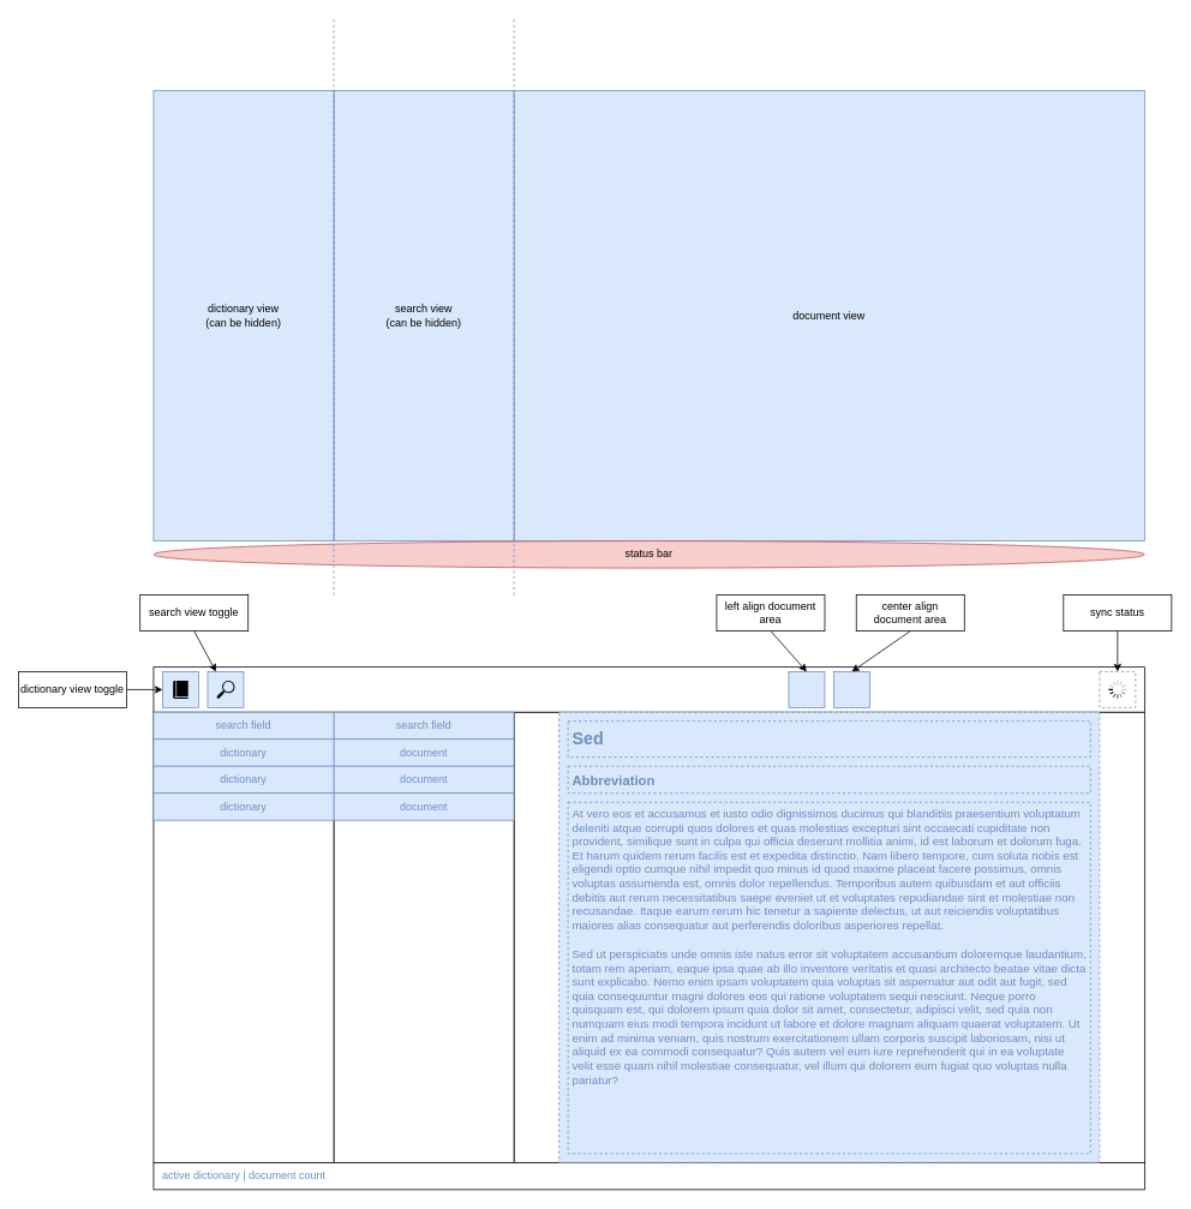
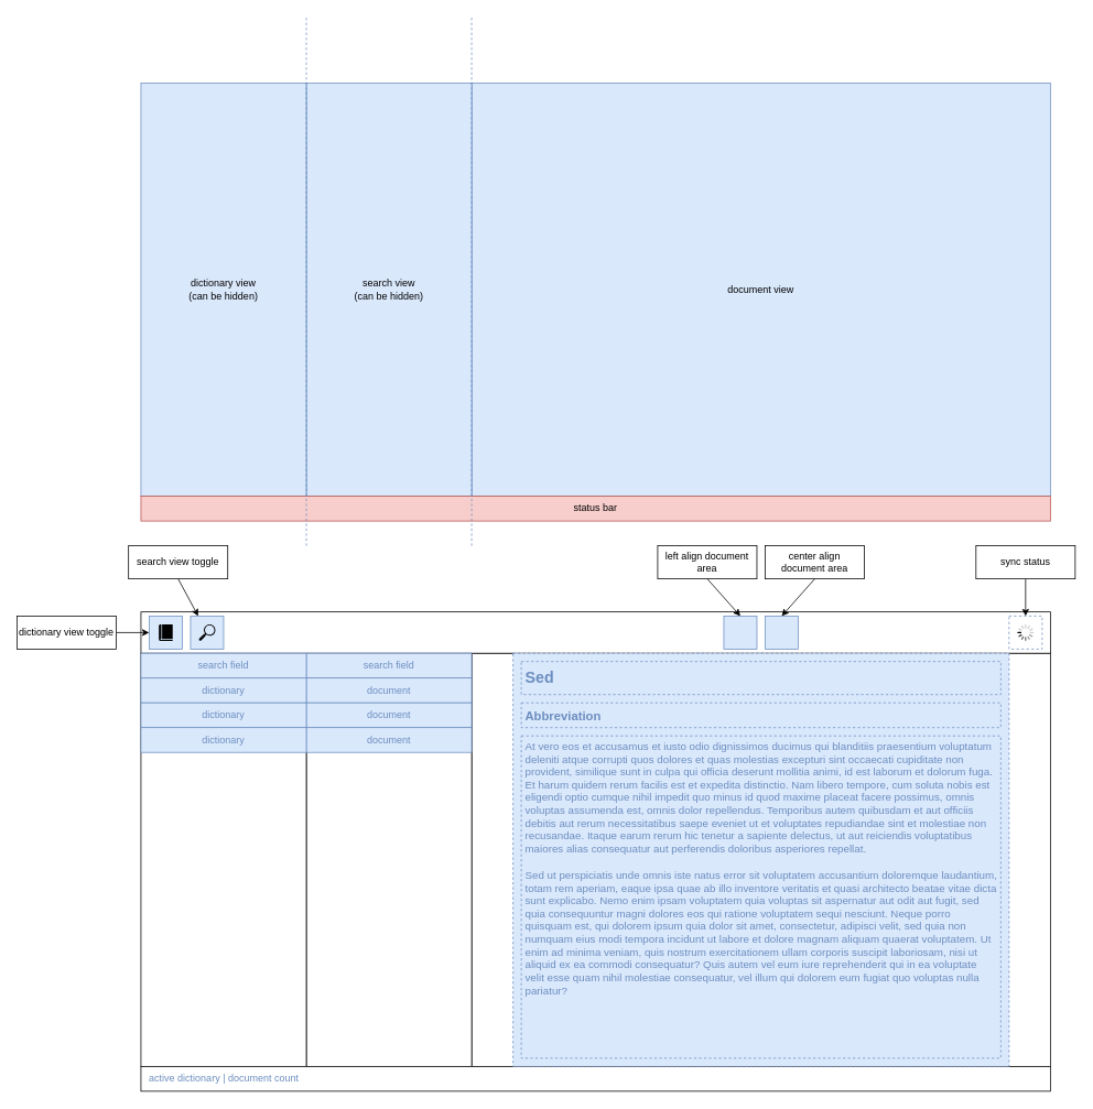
- <mxCell id="5" value="status bar" style="ellipse;whiteSpace=wrap;html=1;fillColor=#f8cecc;strokeColor=#b85450;" vertex="1" parent="1"><mxGeometry x="170" y="600" width="1100" height="30" as="geometry" /></mxCell>
+ <mxCell id="5" value="status bar" style="rounded=0;whiteSpace=wrap;html=1;fillColor=#f8cecc;strokeColor=#b85450;" vertex="1" parent="1"><mxGeometry x="170" y="600" width="1100" height="30" as="geometry" /></mxCell>
- <mxCell id="27" value="center align document area" style="text;html=1;align=center;verticalAlign=middle;whiteSpace=wrap;rounded=0;fillColor=#ffffff;strokeColor=#000000;" vertex="1" parent="1"><mxGeometry x="950" y="660" width="120" height="40" as="geometry" /></mxCell>
+ <mxCell id="27" value="center align document area" style="text;html=1;align=center;verticalAlign=middle;whiteSpace=wrap;rounded=0;fillColor=#ffffff;strokeColor=#000000;" vertex="1" parent="1"><mxGeometry x="925" y="660" width="120" height="40" as="geometry" /></mxCell>
